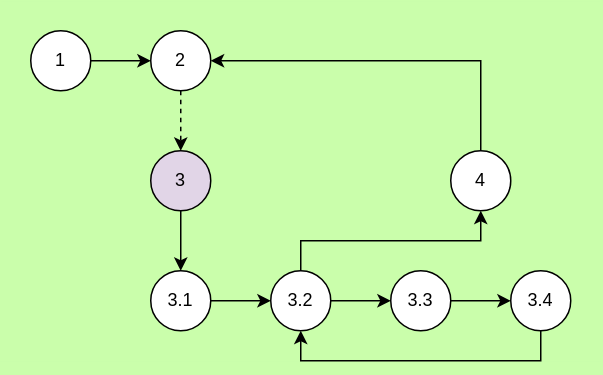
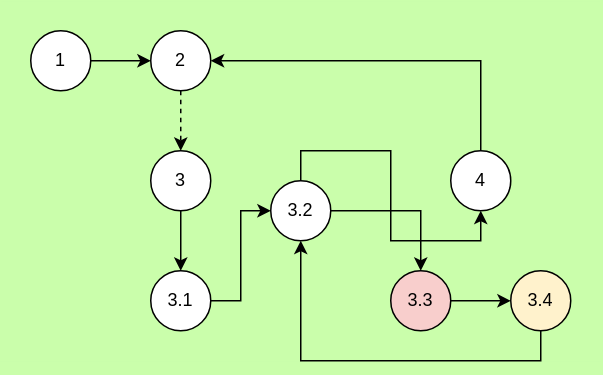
- <mxCell id="7" value="3" style="ellipse;whiteSpace=wrap;html=1;aspect=fixed;fillColor=#e1d5e7;" vertex="1" parent="1"><mxGeometry x="100" y="100" width="40" height="40" as="geometry" /></mxCell>
+ <mxCell id="7" value="3" style="ellipse;whiteSpace=wrap;html=1;aspect=fixed;" vertex="1" parent="1"><mxGeometry x="100" y="100" width="40" height="40" as="geometry" /></mxCell>
- <mxCell id="12" value="3.2" style="ellipse;whiteSpace=wrap;html=1;aspect=fixed;" vertex="1" parent="1"><mxGeometry x="180" y="180" width="40" height="40" as="geometry" /></mxCell>
+ <mxCell id="12" value="3.2" style="ellipse;whiteSpace=wrap;html=1;aspect=fixed;" vertex="1" parent="1"><mxGeometry x="180" y="120" width="40" height="40" as="geometry" /></mxCell>
- <mxCell id="14" value="3.3" style="ellipse;whiteSpace=wrap;html=1;aspect=fixed;" vertex="1" parent="1"><mxGeometry x="260" y="180" width="40" height="40" as="geometry" /></mxCell>
+ <mxCell id="14" value="3.3" style="ellipse;whiteSpace=wrap;html=1;aspect=fixed;fillColor=#f8cecc;" vertex="1" parent="1"><mxGeometry x="260" y="180" width="40" height="40" as="geometry" /></mxCell>
- <mxCell id="16" value="3.4" style="ellipse;whiteSpace=wrap;html=1;aspect=fixed;" vertex="1" parent="1"><mxGeometry x="340" y="180" width="40" height="40" as="geometry" /></mxCell>
+ <mxCell id="16" value="3.4" style="ellipse;whiteSpace=wrap;html=1;aspect=fixed;fillColor=#fff2cc;" vertex="1" parent="1"><mxGeometry x="340" y="180" width="40" height="40" as="geometry" /></mxCell>
